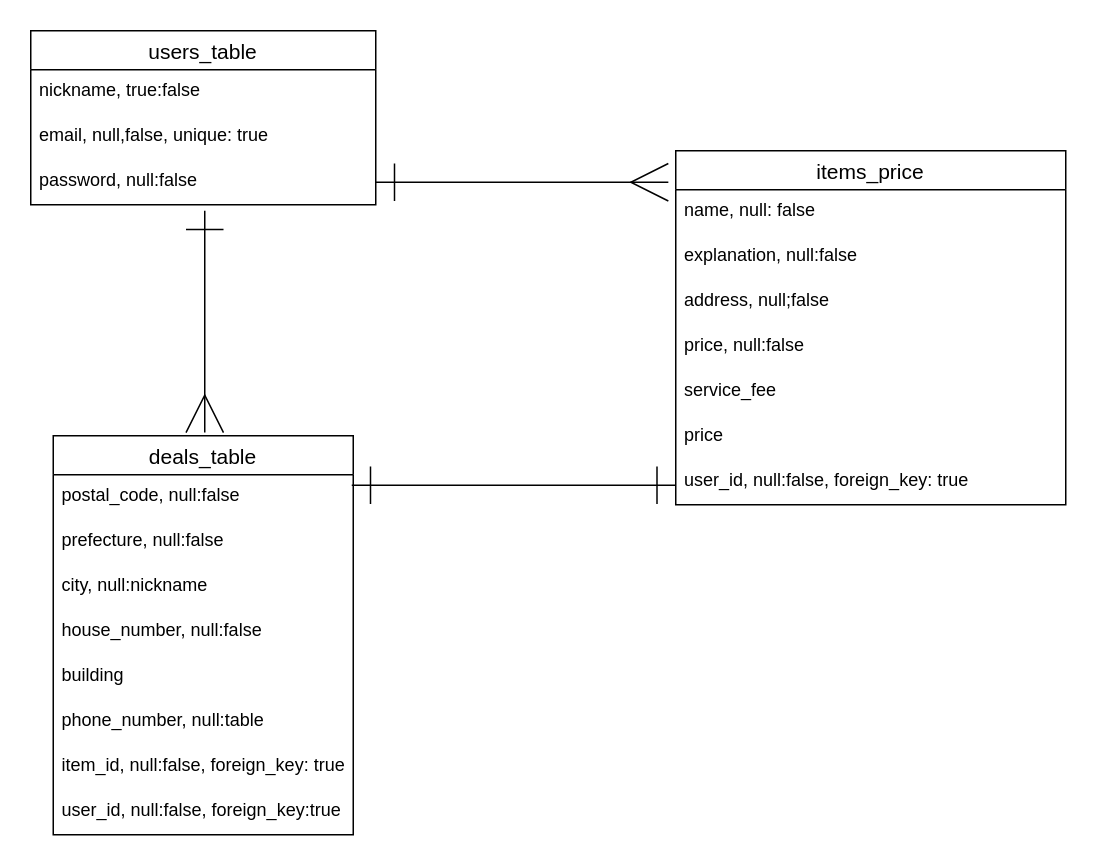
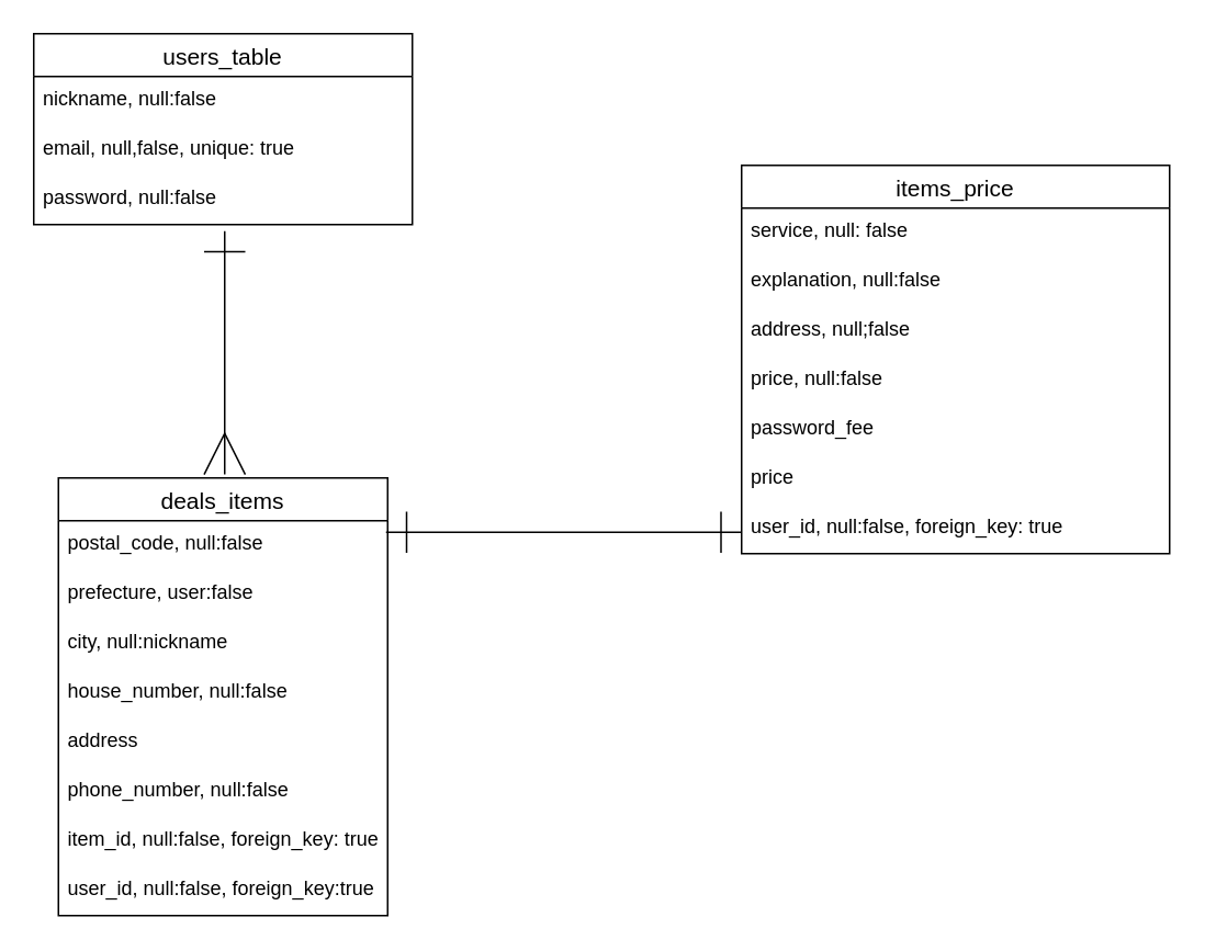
- <mxCell id="3" value="nickname, true:false" style="text;strokeColor=none;fillColor=none;spacingLeft=4;spacingRight=4;overflow=hidden;rotatable=0;points=[[0,0.5],[1,0.5]];portConstraint=eastwest;fontSize=12;" parent="2" vertex="1"><mxGeometry y="26" width="230" height="30" as="geometry" /></mxCell>
+ <mxCell id="3" value="nickname, null:false" style="text;strokeColor=none;fillColor=none;spacingLeft=4;spacingRight=4;overflow=hidden;rotatable=0;points=[[0,0.5],[1,0.5]];portConstraint=eastwest;fontSize=12;" parent="2" vertex="1"><mxGeometry y="26" width="230" height="30" as="geometry" /></mxCell>
- <mxCell id="23" style="edgeStyle=none;html=1;exitX=1;exitY=0.5;exitDx=0;exitDy=0;entryX=-0.019;entryY=0.089;entryDx=0;entryDy=0;entryPerimeter=0;fontSize=20;endSize=23;rounded=0;endArrow=ERmany;endFill=0;startArrow=ERone;startFill=0;strokeWidth=1;startSize=23;" edge="1" parent="1" source="5" target="6"><mxGeometry relative="1" as="geometry" /></mxCell>
- <mxCell id="7" value="name, null: false" style="text;strokeColor=none;fillColor=none;spacingLeft=4;spacingRight=4;overflow=hidden;rotatable=0;points=[[0,0.5],[1,0.5]];portConstraint=eastwest;fontSize=12;labelBackgroundColor=default;" parent="6" vertex="1"><mxGeometry y="26" width="260" height="30" as="geometry" /></mxCell>
+ <mxCell id="7" value="service, null: false" style="text;strokeColor=none;fillColor=none;spacingLeft=4;spacingRight=4;overflow=hidden;rotatable=0;points=[[0,0.5],[1,0.5]];portConstraint=eastwest;fontSize=12;labelBackgroundColor=default;" parent="6" vertex="1"><mxGeometry y="26" width="260" height="30" as="geometry" /></mxCell>
- <mxCell id="11" value="service_fee" style="text;strokeColor=none;fillColor=none;spacingLeft=4;spacingRight=4;overflow=hidden;rotatable=0;points=[[0,0.5],[1,0.5]];portConstraint=eastwest;fontSize=12;labelBackgroundColor=default;" parent="6" vertex="1"><mxGeometry y="146" width="260" height="30" as="geometry" /></mxCell>
+ <mxCell id="11" value="password_fee" style="text;strokeColor=none;fillColor=none;spacingLeft=4;spacingRight=4;overflow=hidden;rotatable=0;points=[[0,0.5],[1,0.5]];portConstraint=eastwest;fontSize=12;labelBackgroundColor=default;" parent="6" vertex="1"><mxGeometry y="146" width="260" height="30" as="geometry" /></mxCell>
- <mxCell id="14" value="deals_table" style="swimlane;fontStyle=0;childLayout=stackLayout;horizontal=1;startSize=26;horizontalStack=0;resizeParent=1;resizeParentMax=0;resizeLast=0;collapsible=1;marginBottom=0;align=center;fontSize=14;" vertex="1" parent="1"><mxGeometry x="35" y="290" width="200" height="266" as="geometry" /></mxCell>
+ <mxCell id="14" value="deals_items" style="swimlane;fontStyle=0;childLayout=stackLayout;horizontal=1;startSize=26;horizontalStack=0;resizeParent=1;resizeParentMax=0;resizeLast=0;collapsible=1;marginBottom=0;align=center;fontSize=14;" vertex="1" parent="1"><mxGeometry x="35" y="290" width="200" height="266" as="geometry" /></mxCell>
- <mxCell id="16" value="prefecture, null:false" style="text;strokeColor=none;fillColor=none;spacingLeft=4;spacingRight=4;overflow=hidden;rotatable=0;points=[[0,0.5],[1,0.5]];portConstraint=eastwest;fontSize=12;" vertex="1" parent="14"><mxGeometry y="56" width="200" height="30" as="geometry" /></mxCell>
+ <mxCell id="16" value="prefecture, user:false" style="text;strokeColor=none;fillColor=none;spacingLeft=4;spacingRight=4;overflow=hidden;rotatable=0;points=[[0,0.5],[1,0.5]];portConstraint=eastwest;fontSize=12;" vertex="1" parent="14"><mxGeometry y="56" width="200" height="30" as="geometry" /></mxCell>
- <mxCell id="19" value="building" style="text;strokeColor=none;fillColor=none;spacingLeft=4;spacingRight=4;overflow=hidden;rotatable=0;points=[[0,0.5],[1,0.5]];portConstraint=eastwest;fontSize=12;" vertex="1" parent="14"><mxGeometry y="146" width="200" height="30" as="geometry" /></mxCell>
+ <mxCell id="19" value="address" style="text;strokeColor=none;fillColor=none;spacingLeft=4;spacingRight=4;overflow=hidden;rotatable=0;points=[[0,0.5],[1,0.5]];portConstraint=eastwest;fontSize=12;" vertex="1" parent="14"><mxGeometry y="146" width="200" height="30" as="geometry" /></mxCell>
- <mxCell id="20" value="phone_number, null:table" style="text;strokeColor=none;fillColor=none;spacingLeft=4;spacingRight=4;overflow=hidden;rotatable=0;points=[[0,0.5],[1,0.5]];portConstraint=eastwest;fontSize=12;" vertex="1" parent="14"><mxGeometry y="176" width="200" height="30" as="geometry" /></mxCell>
+ <mxCell id="20" value="phone_number, null:false" style="text;strokeColor=none;fillColor=none;spacingLeft=4;spacingRight=4;overflow=hidden;rotatable=0;points=[[0,0.5],[1,0.5]];portConstraint=eastwest;fontSize=12;" vertex="1" parent="14"><mxGeometry y="176" width="200" height="30" as="geometry" /></mxCell>
